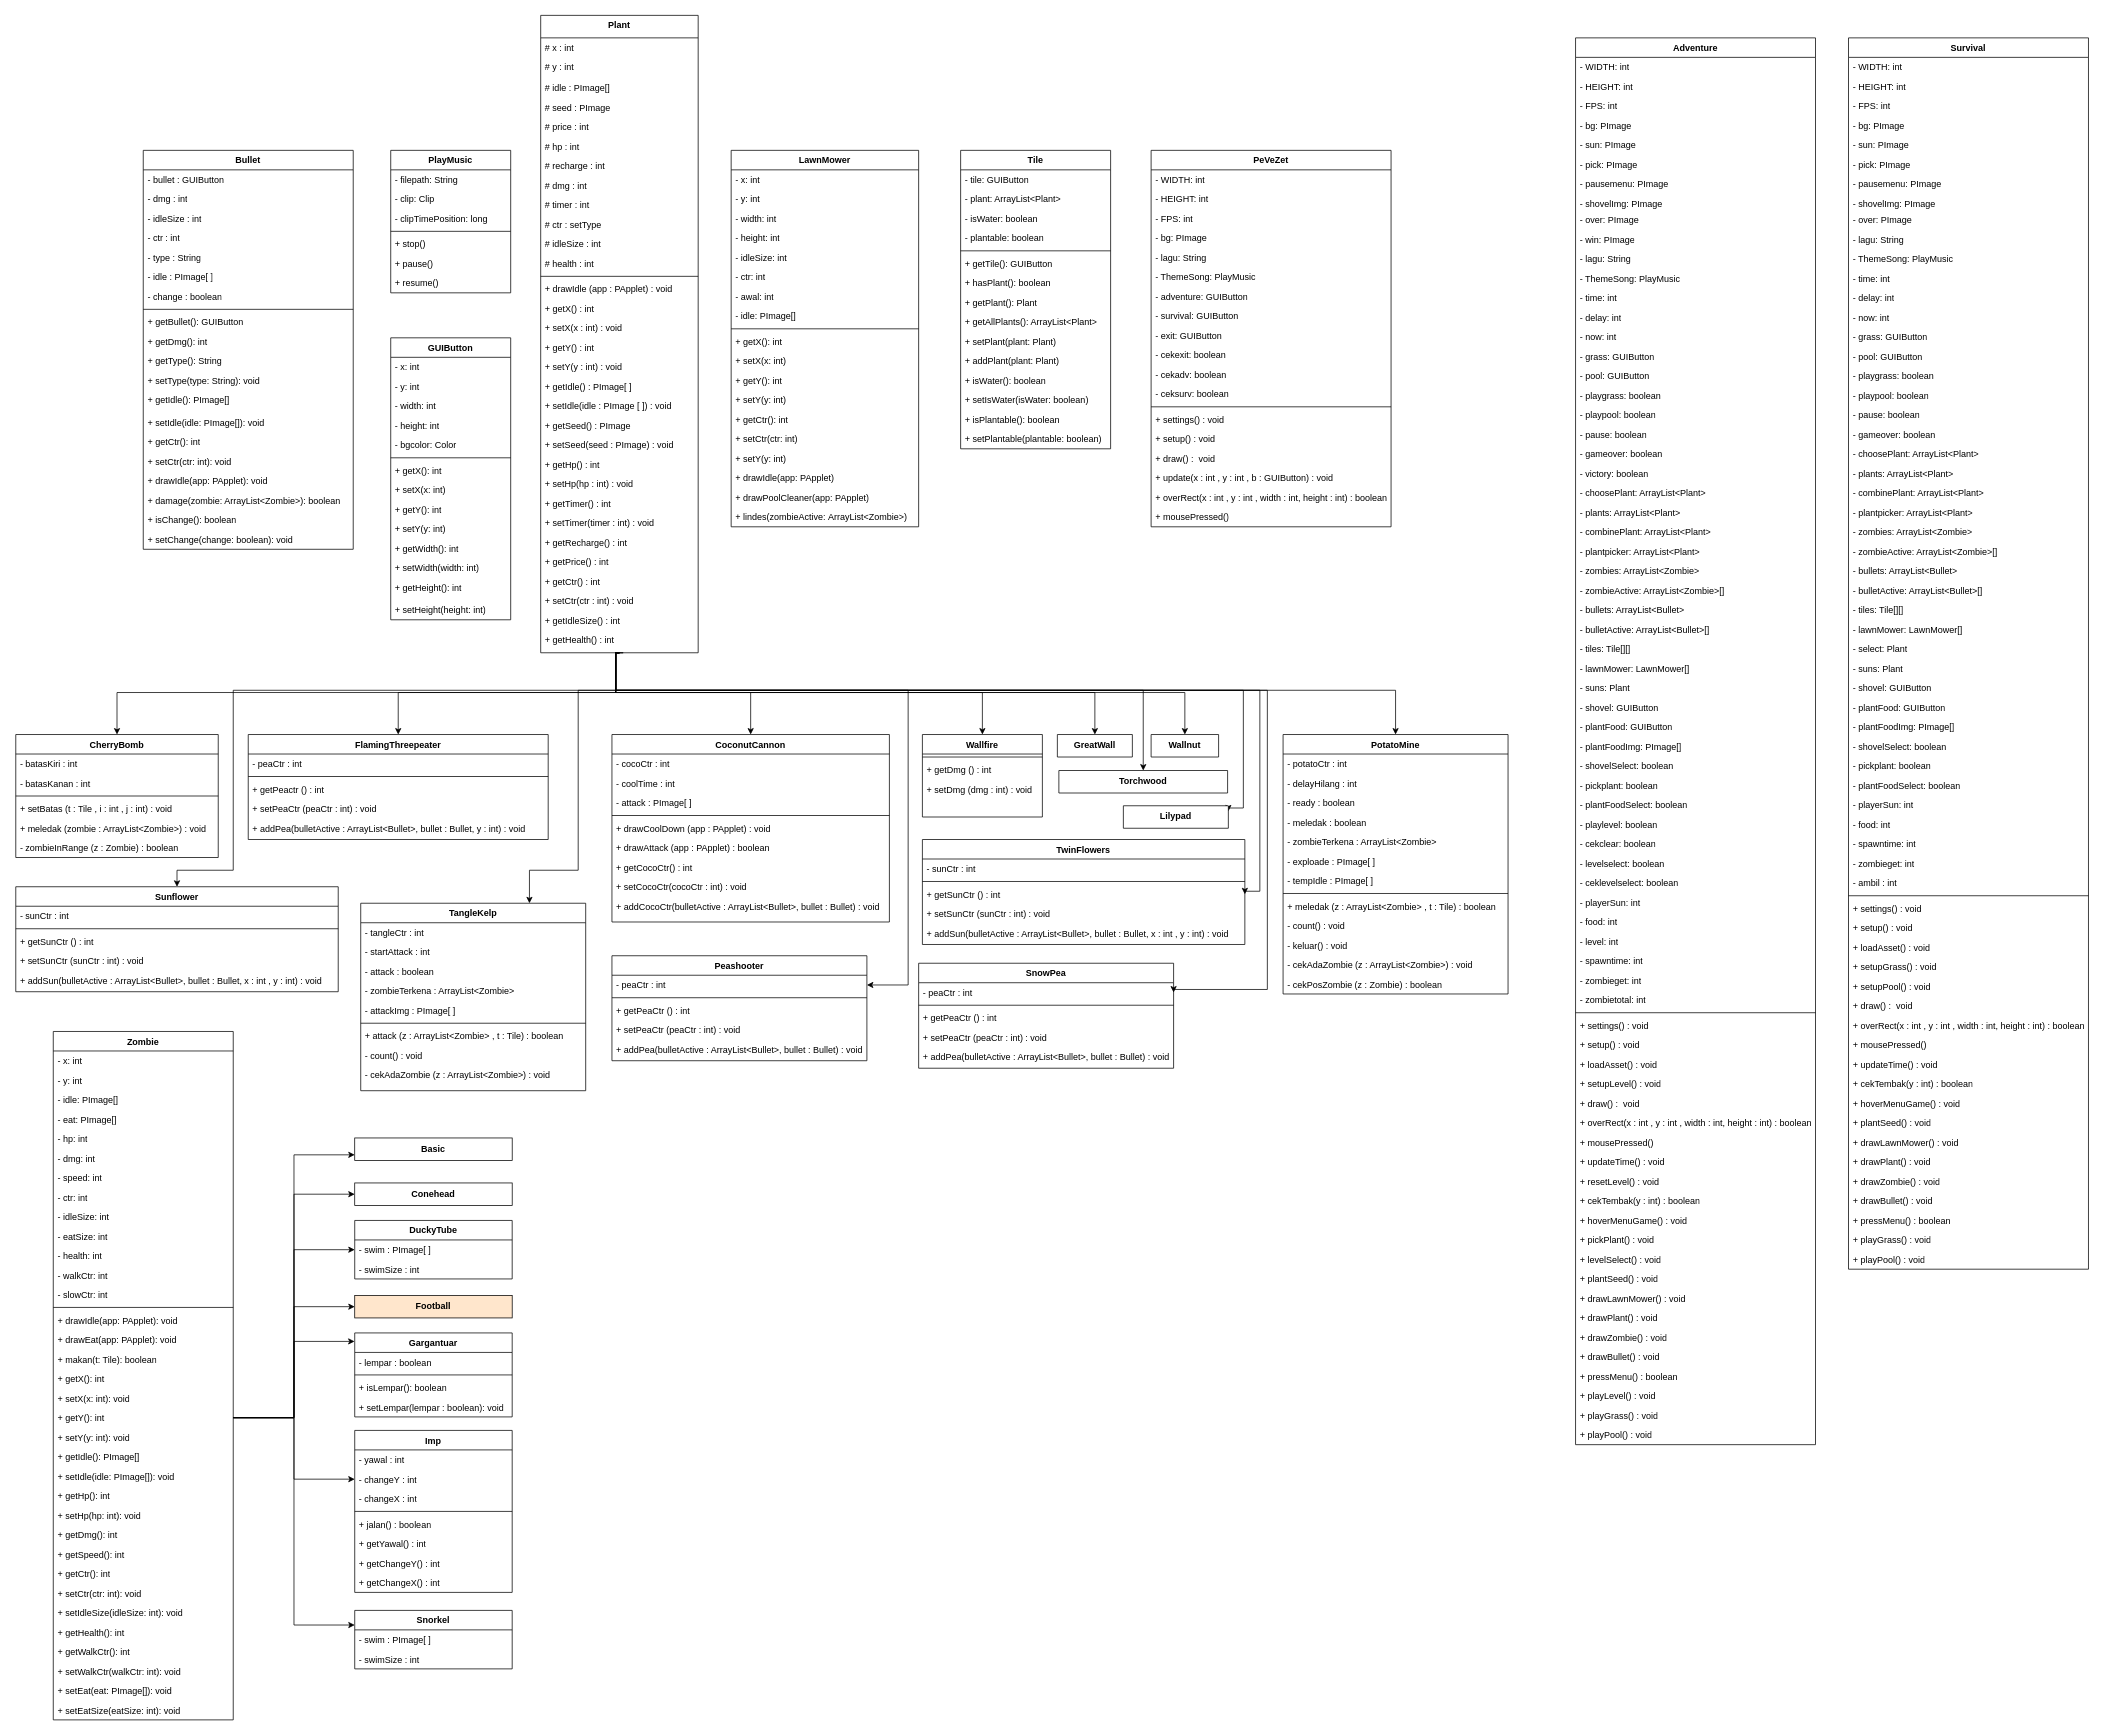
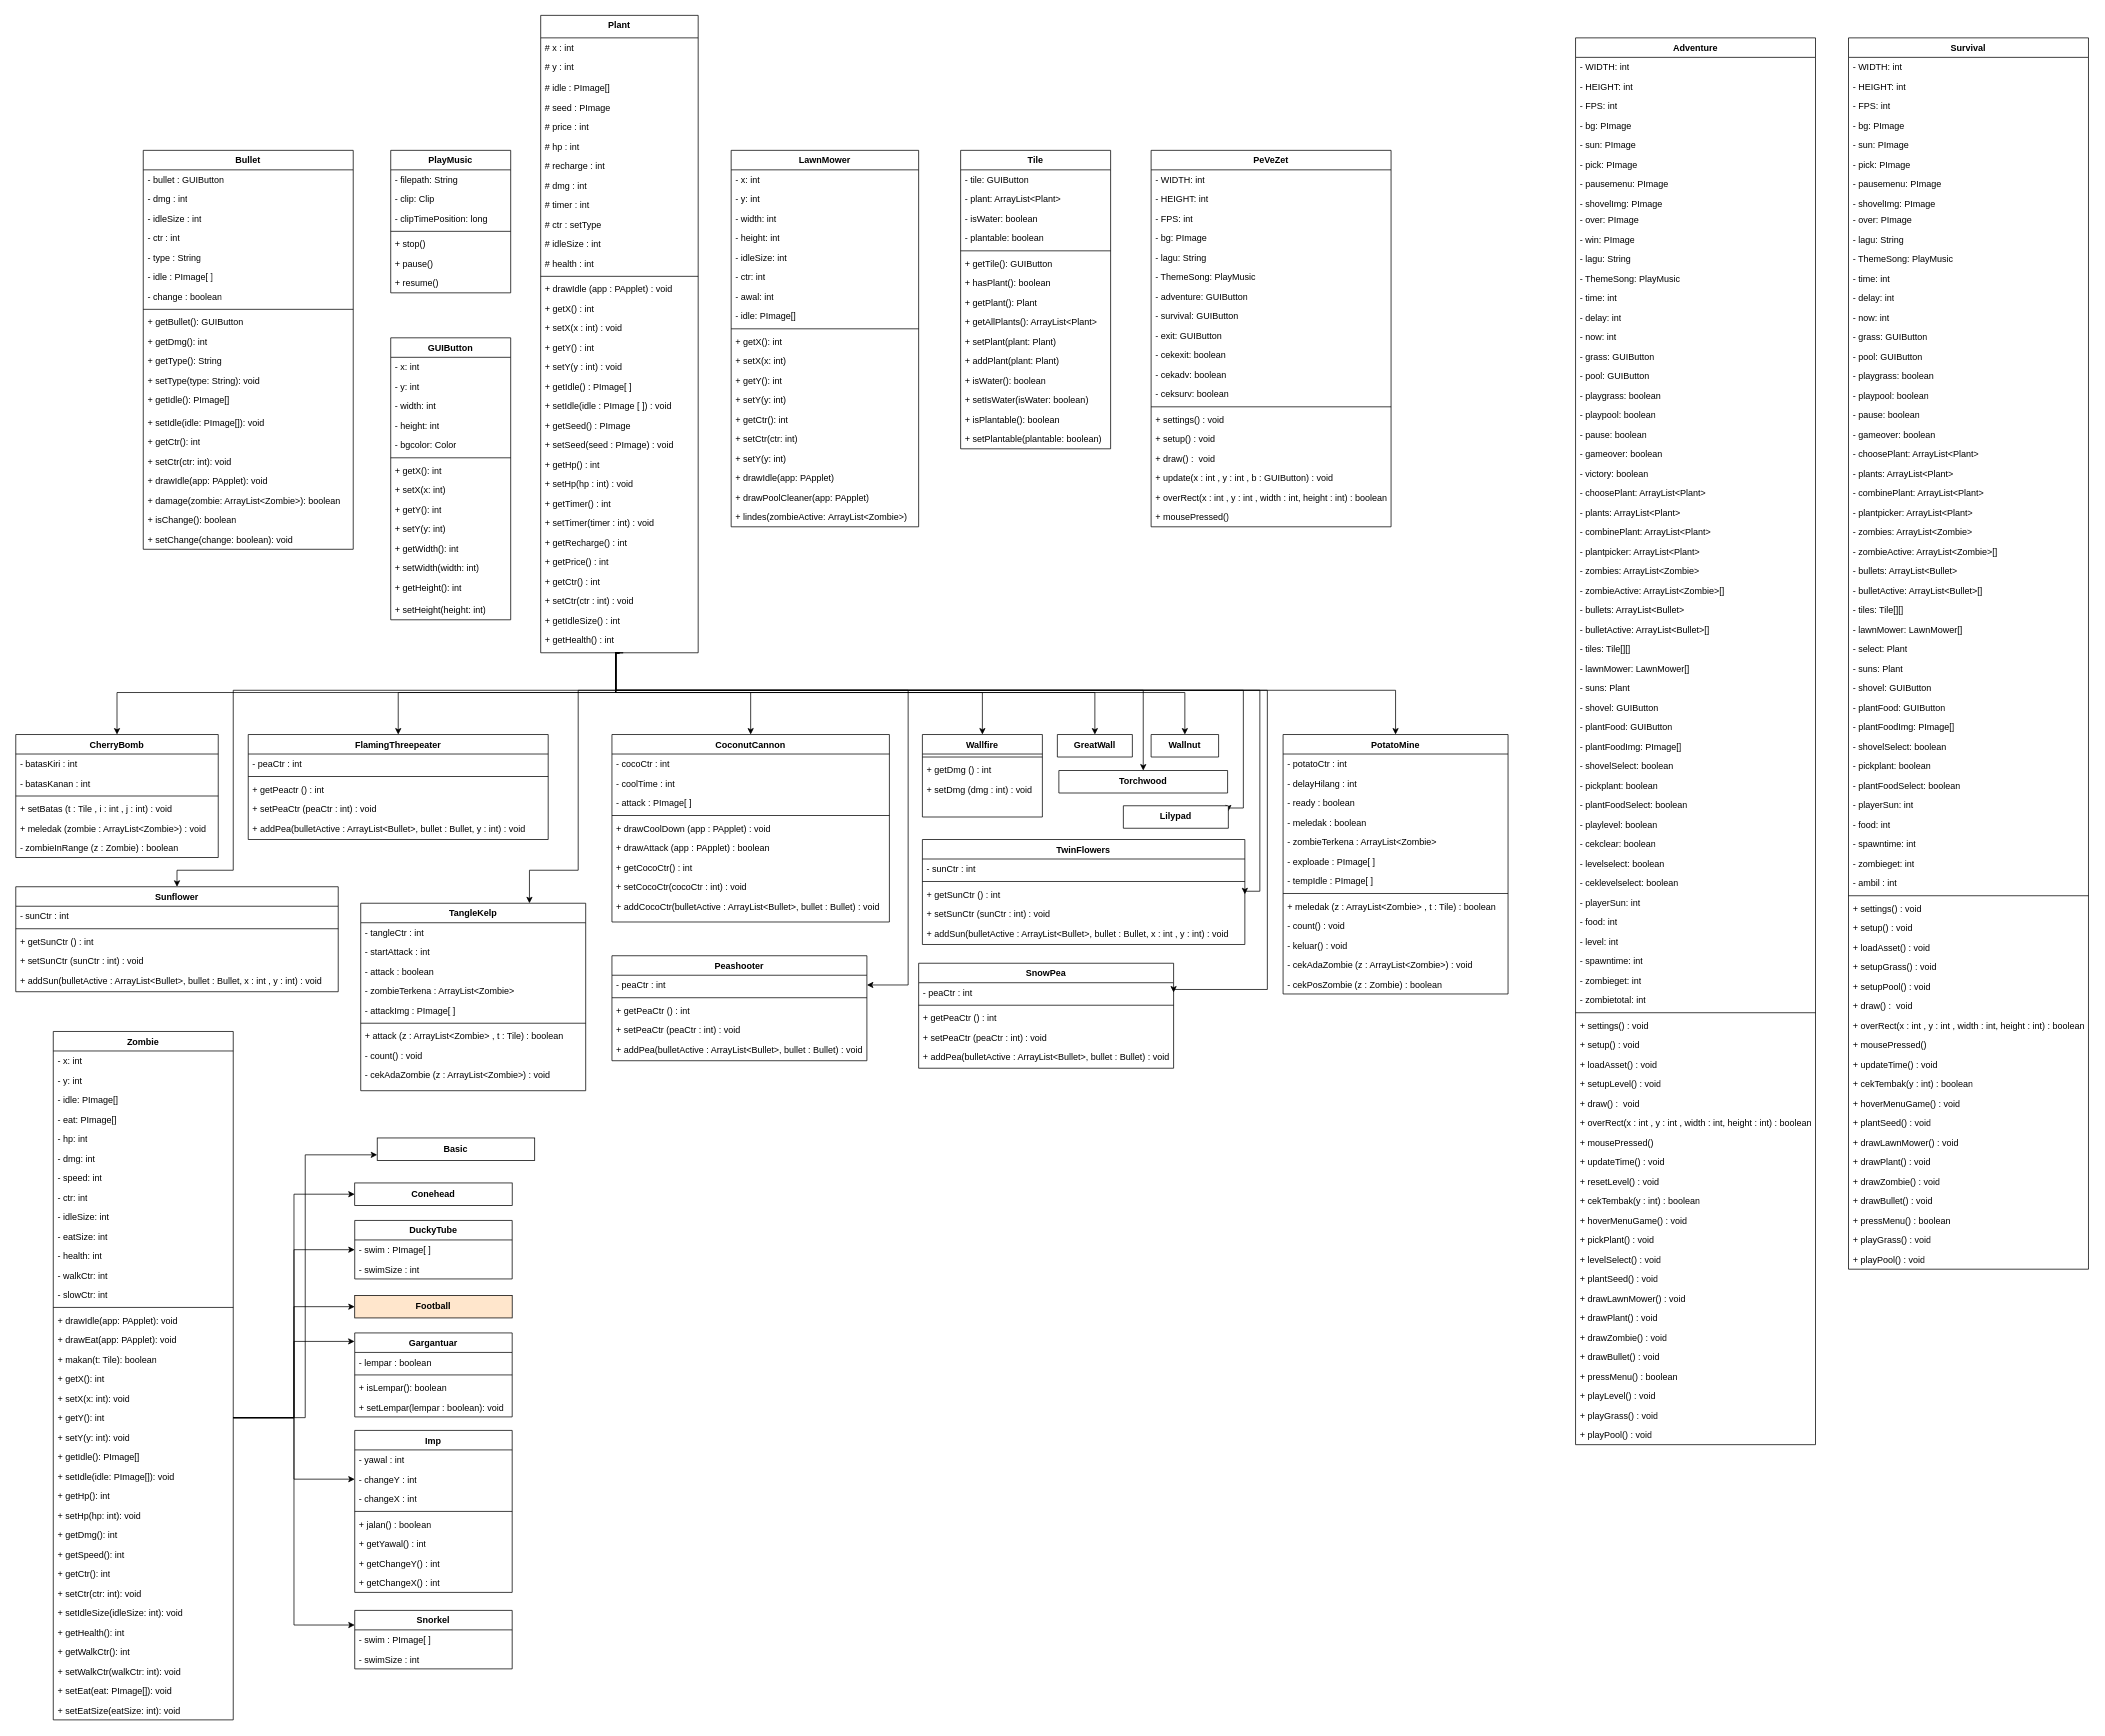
- <mxCell id="185" value="&lt;b&gt;Basic&lt;/b&gt;" style="html=1;whiteSpace=wrap;" vertex="1" parent="1"><mxGeometry x="472" y="1517" width="210" height="30" as="geometry" /></mxCell>
+ <mxCell id="185" value="&lt;b&gt;Basic&lt;/b&gt;" style="html=1;whiteSpace=wrap;" vertex="1" parent="1"><mxGeometry x="502" y="1517" width="210" height="30" as="geometry" /></mxCell>
